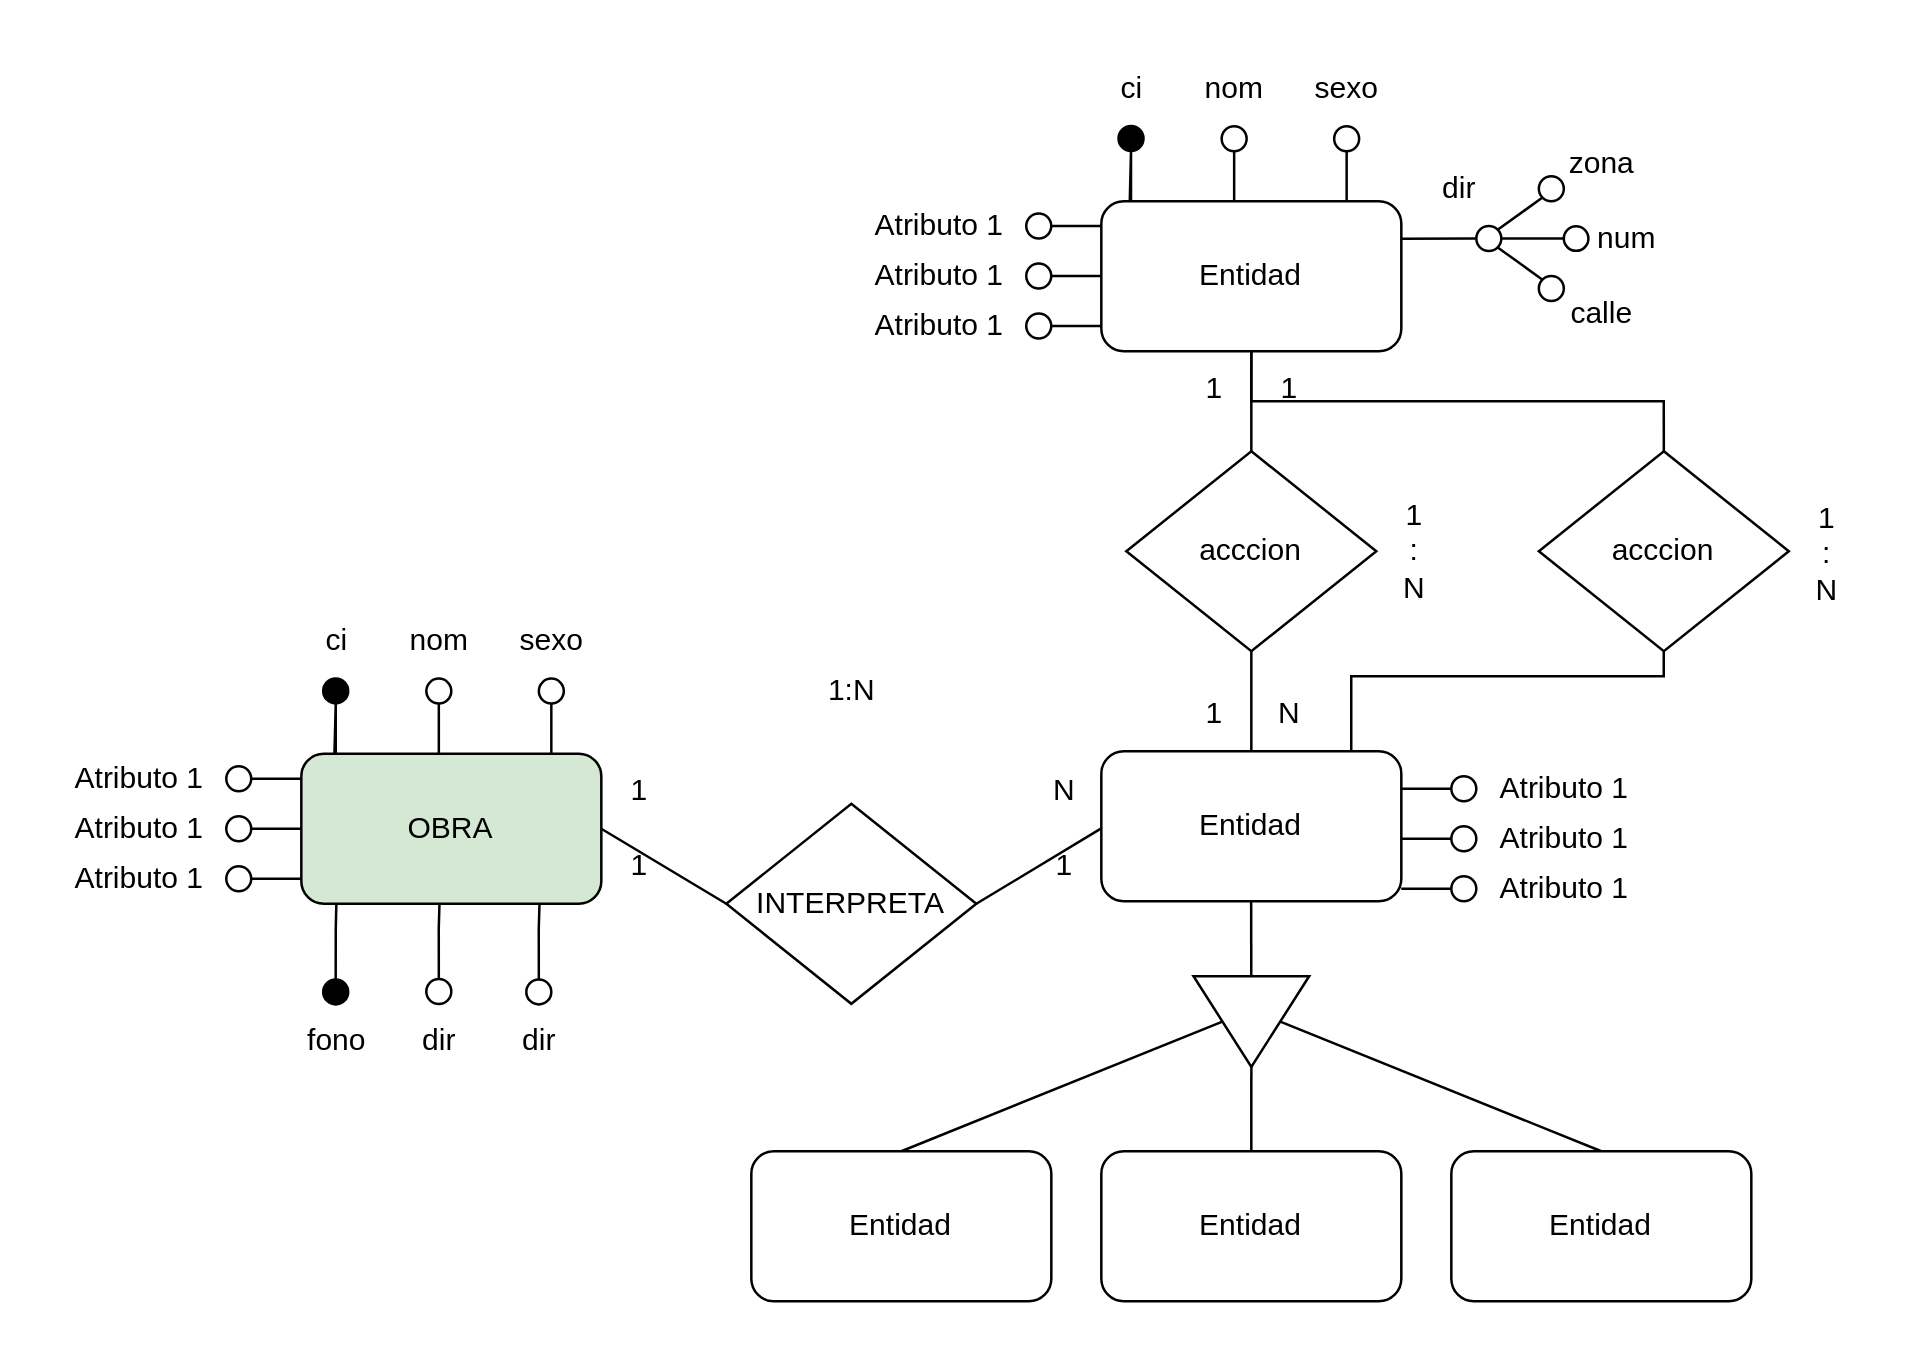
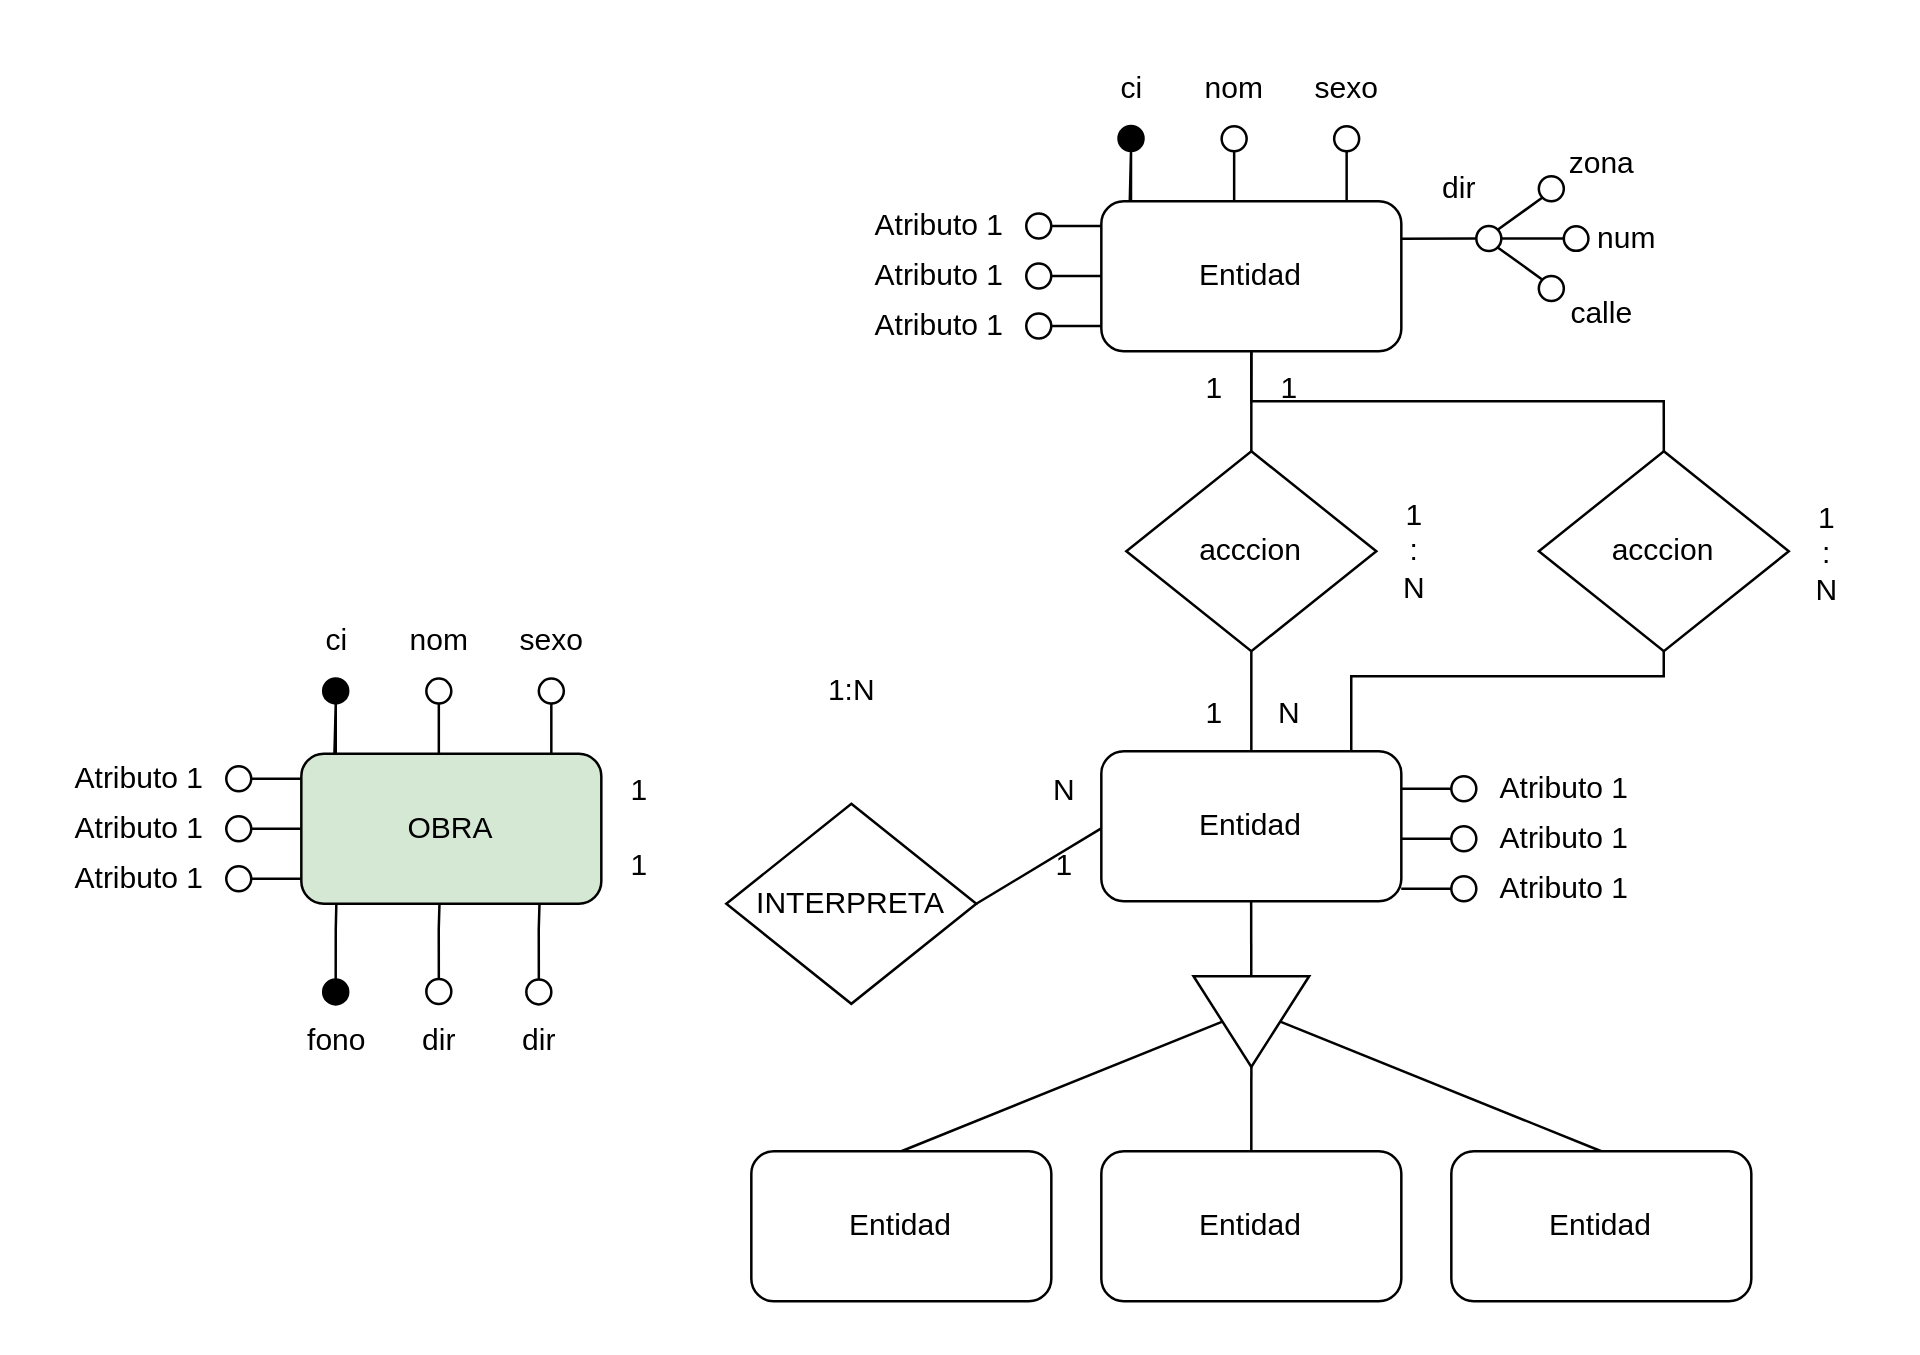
- <mxCell id="60" style="edgeStyle=none;rounded=0;orthogonalLoop=1;jettySize=auto;html=1;exitX=1;exitY=0.5;exitDx=0;exitDy=0;entryX=0;entryY=0.5;entryDx=0;entryDy=0;endArrow=none;endFill=0;" edge="1" parent="1" source="61" target="59"><mxGeometry relative="1" as="geometry" /></mxCell>
